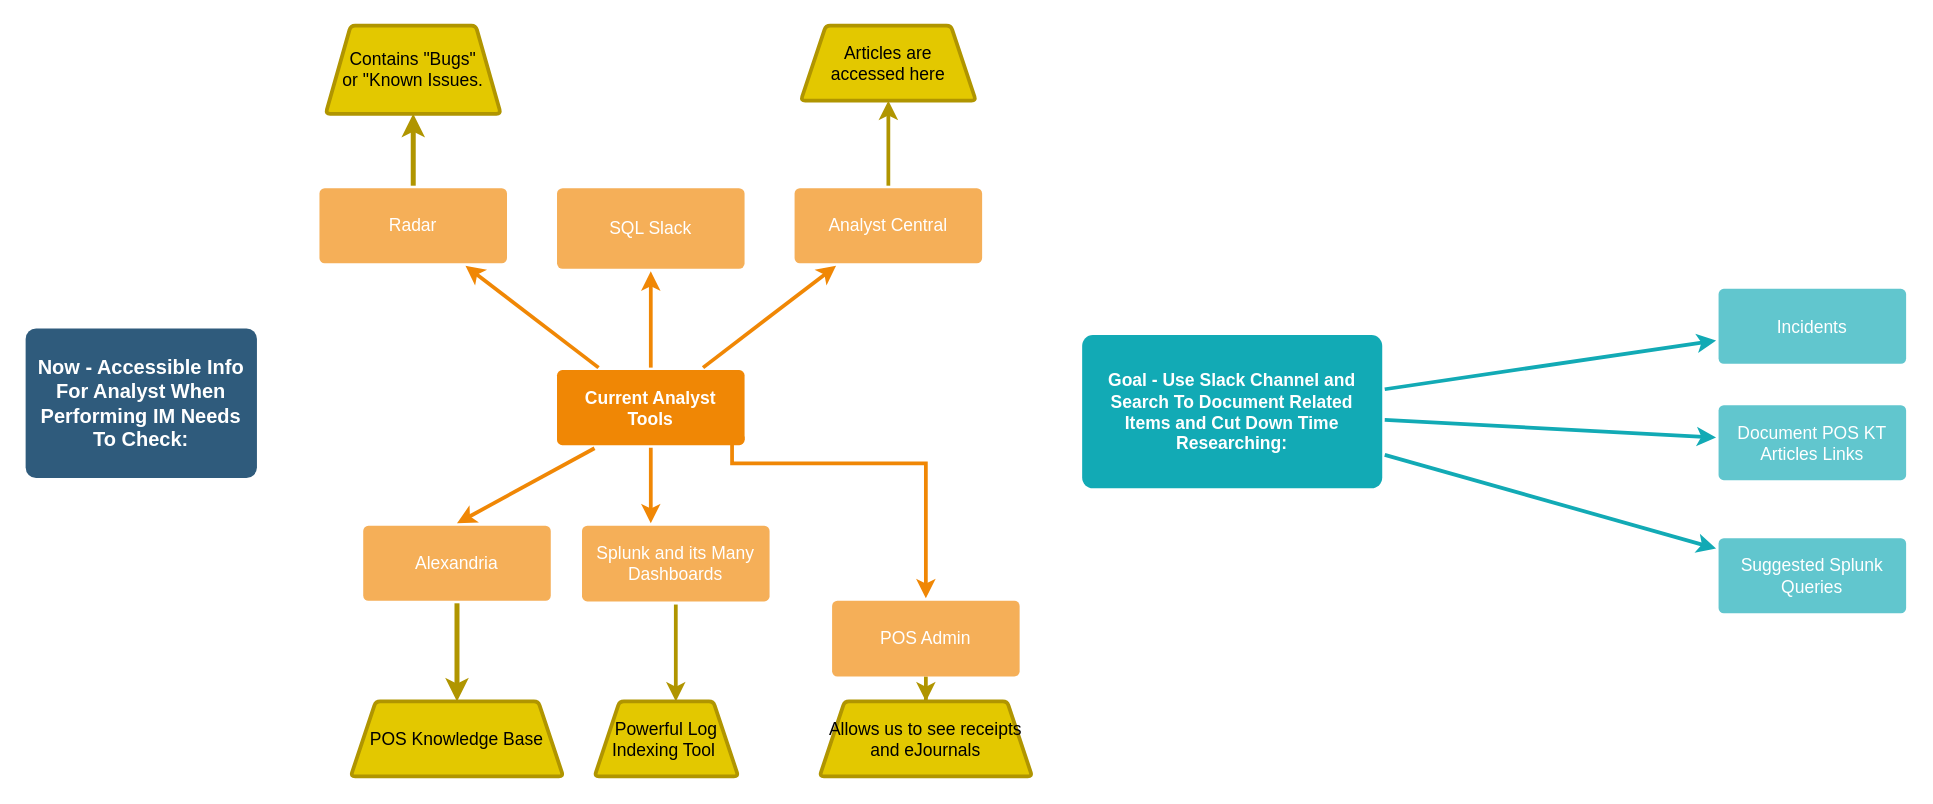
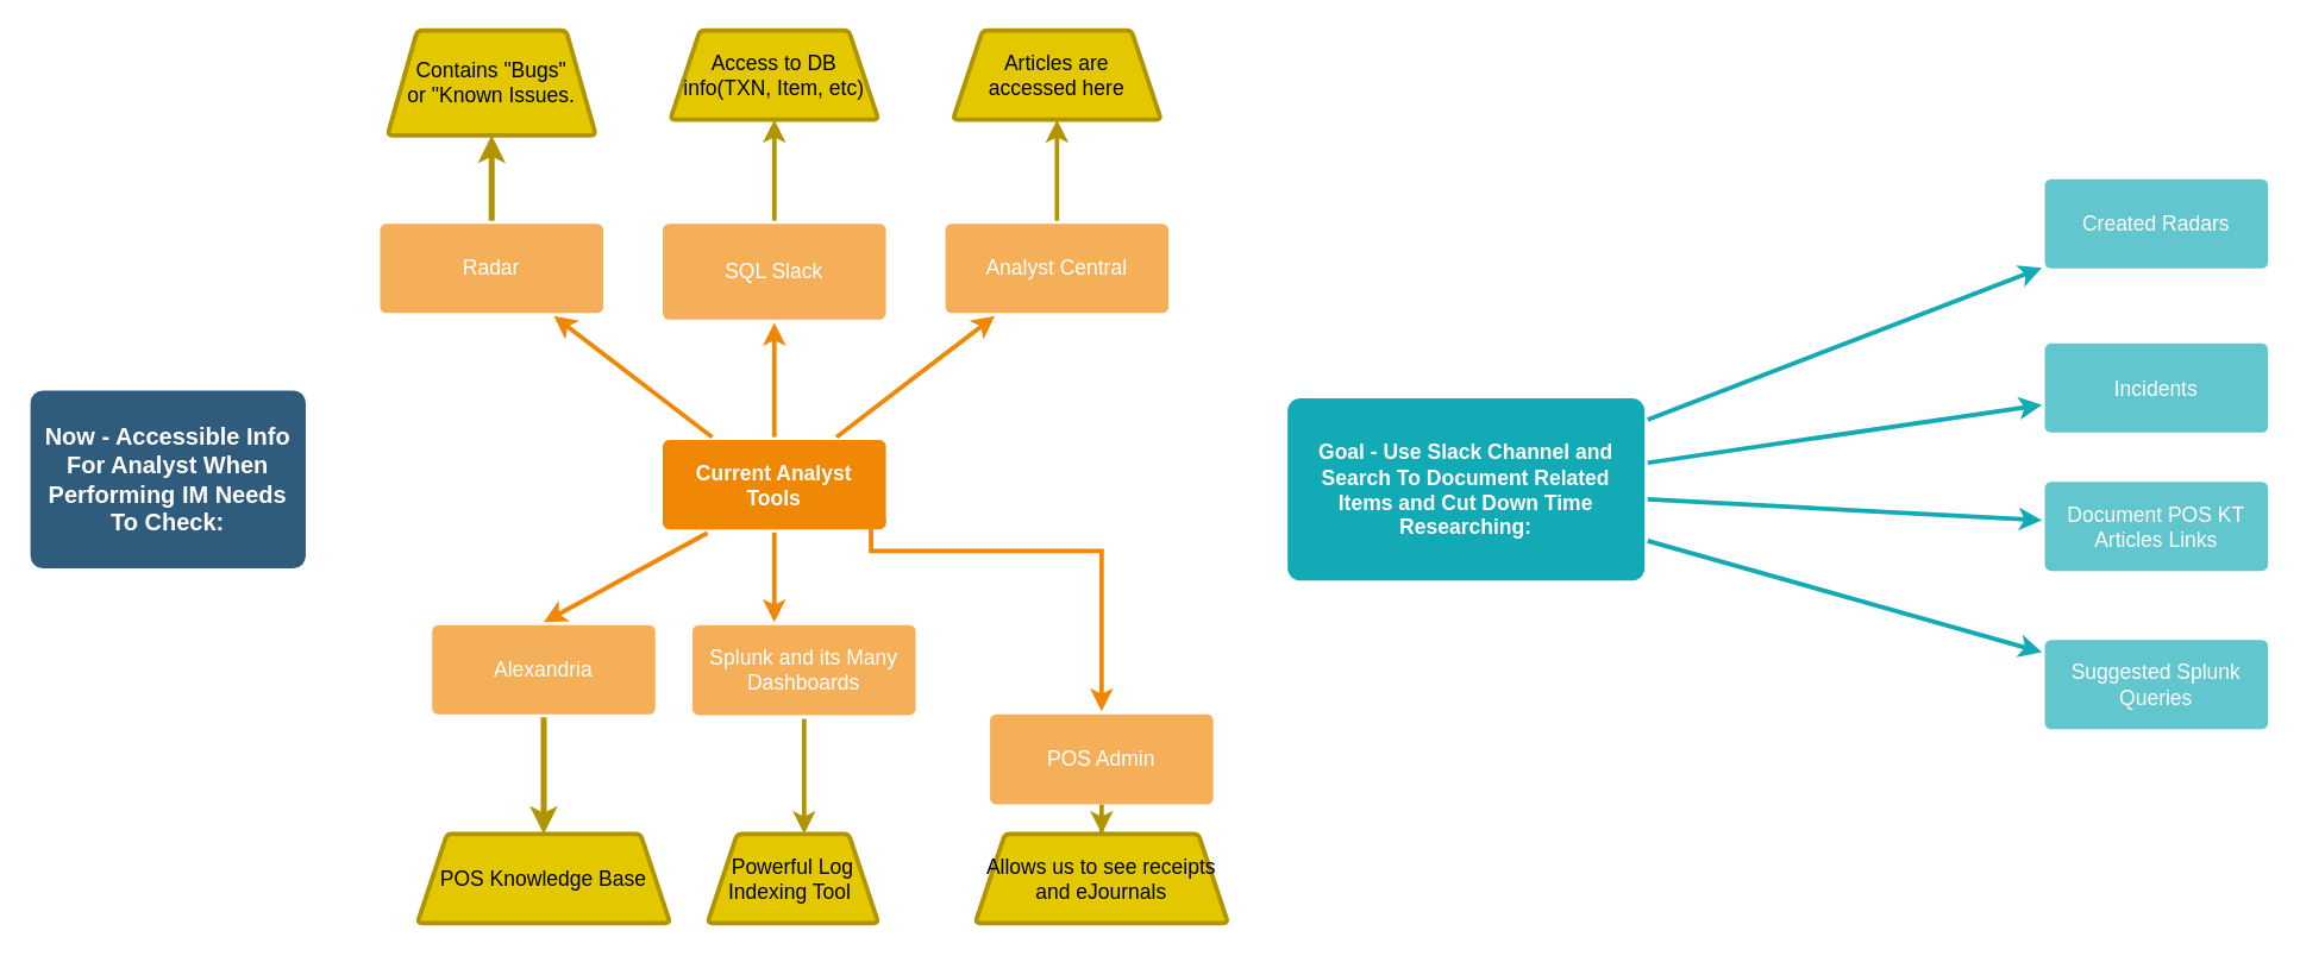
+ <mxCell id="32" value="Access to DB info(TXN, Item, etc)" style="shape=trapezoid;perimeter=trapezoidPerimeter;whiteSpace=wrap;html=1;fixedSize=1;rounded=1;shadow=0;fontSize=14;fontColor=#000000;strokeColor=#B09500;strokeWidth=3;fillColor=#e3c800;spacing=5;arcSize=7;" vertex="1" parent="1"><mxGeometry x="450" y="20" width="140" height="60" as="geometry" /></mxCell>
+ <mxCell id="22" value="" style="edgeStyle=orthogonalEdgeStyle;rounded=0;orthogonalLoop=1;jettySize=auto;html=1;strokeWidth=3;fillColor=#e3c800;strokeColor=#B09500;" edge="1" parent="1" source="23" target="32"><mxGeometry relative="1" as="geometry" /></mxCell>
+ <mxCell id="20" value="Created Radars" style="rounded=1;whiteSpace=wrap;html=1;shadow=0;labelBackgroundColor=none;strokeColor=none;strokeWidth=3;fillColor=#61c6ce;fontFamily=Helvetica;fontSize=14;fontColor=#FFFFFF;align=center;spacing=5;fontStyle=0;arcSize=7;perimeterSpacing=2;" parent="1" vertex="1"><mxGeometry x="1374" y="120" width="150" height="60" as="geometry" /></mxCell>
+ <mxCell id="21" value="" style="edgeStyle=none;rounded=1;jumpStyle=none;html=1;shadow=0;labelBackgroundColor=none;startArrow=none;startFill=0;jettySize=auto;orthogonalLoop=1;strokeColor=#12AAB5;strokeWidth=3;fontFamily=Helvetica;fontSize=14;fontColor=#FFFFFF;spacing=5;fontStyle=1;fillColor=#b0e3e6;" parent="1" source="13" target="20" edge="1"><mxGeometry relative="1" as="geometry" /></mxCell>
